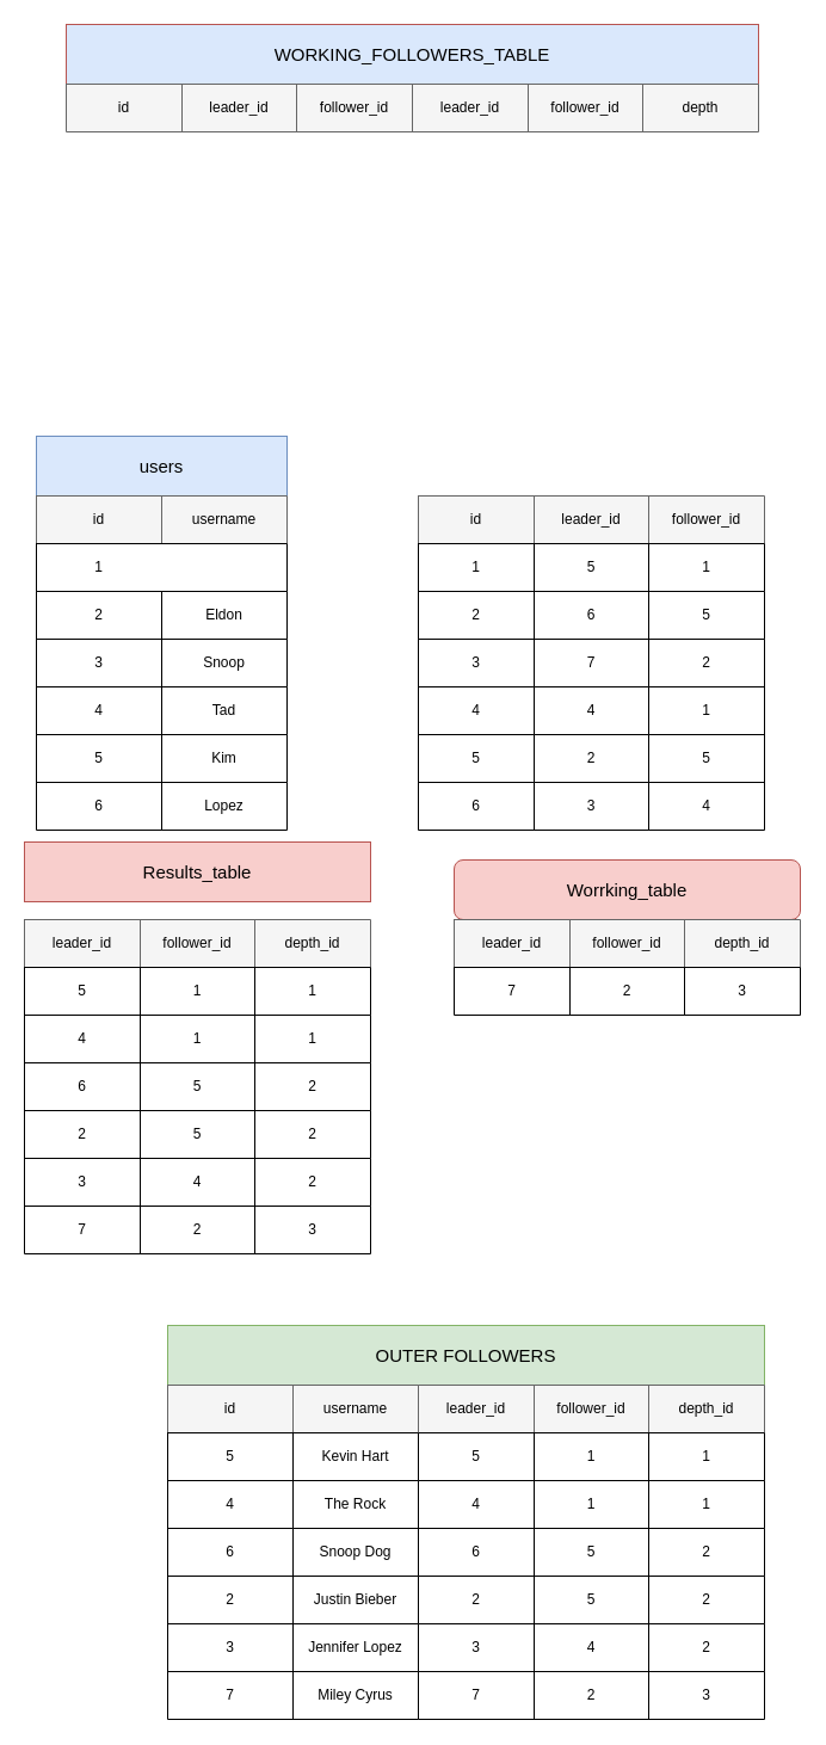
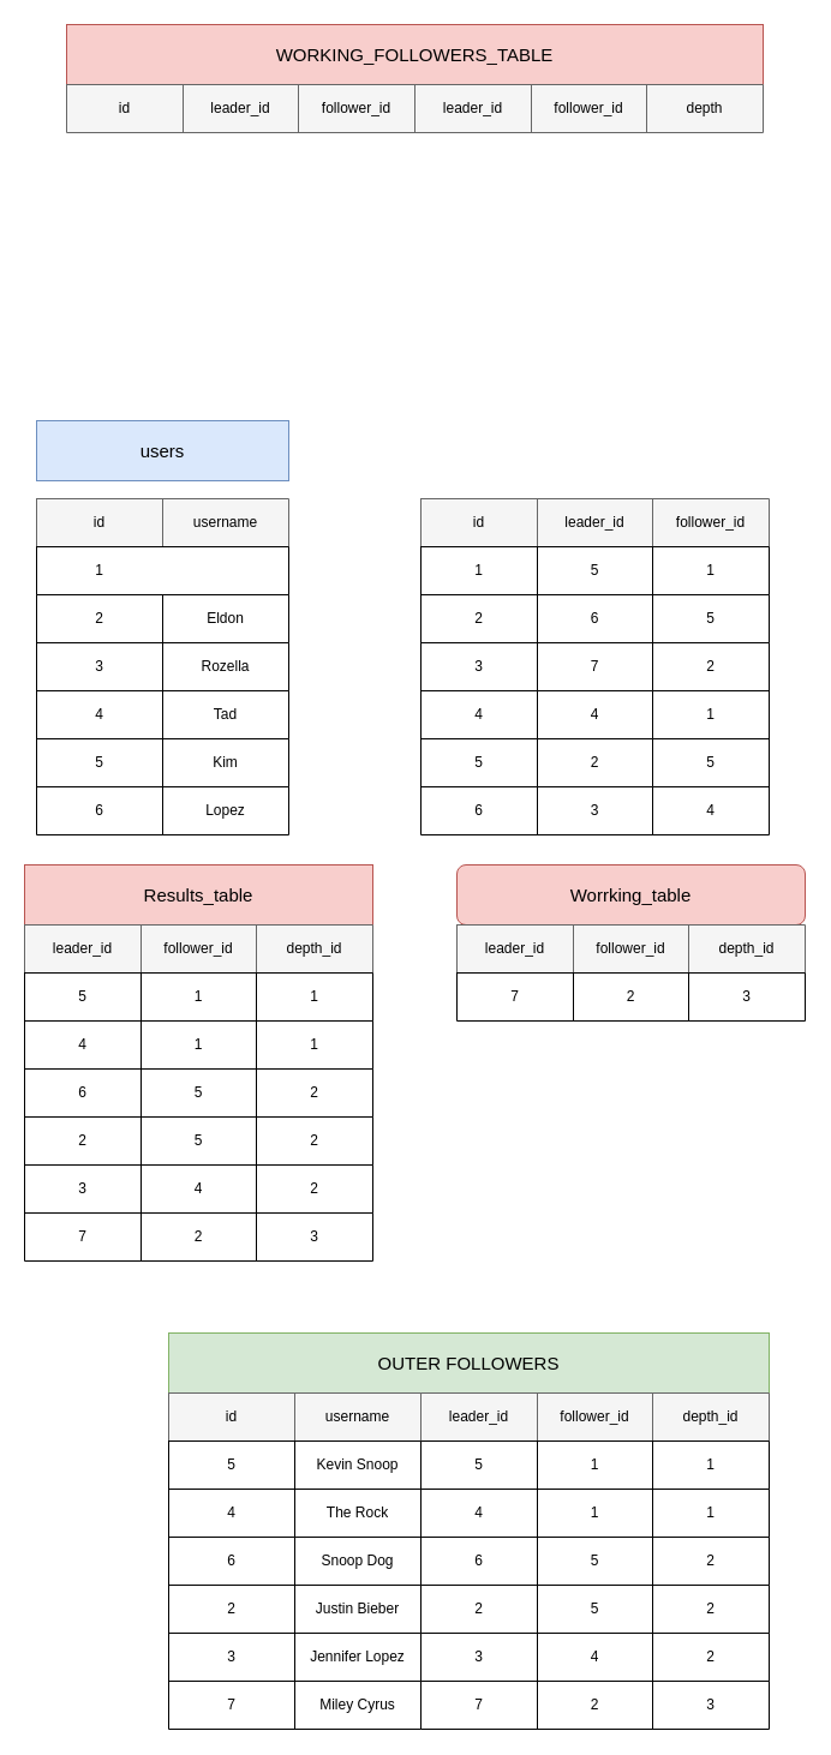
- <mxCell id="2" value="WORKING_FOLLOWERS_TABLE" style="rounded=0;whiteSpace=wrap;html=1;fillColor=#dae8fc;strokeColor=#b85450;fontSize=15;" parent="1" vertex="1"><mxGeometry x="55" y="20" width="580" height="50" as="geometry" /></mxCell>
+ <mxCell id="2" value="WORKING_FOLLOWERS_TABLE" style="rounded=0;whiteSpace=wrap;html=1;fillColor=#f8cecc;strokeColor=#b85450;fontSize=15;" parent="1" vertex="1"><mxGeometry x="55" y="20" width="580" height="50" as="geometry" /></mxCell>
- <mxCell id="156" value="users" style="rounded=0;whiteSpace=wrap;html=1;fillColor=#dae8fc;strokeColor=#6c8ebf;fontSize=15;" vertex="1" parent="1"><mxGeometry x="30" y="365" width="210" height="50" as="geometry" /></mxCell>
+ <mxCell id="156" value="users" style="rounded=0;whiteSpace=wrap;html=1;fillColor=#dae8fc;strokeColor=#6c8ebf;fontSize=15;" vertex="1" parent="1"><mxGeometry x="30" y="350" width="210" height="50" as="geometry" /></mxCell>
- <mxCell id="171" value="Snoop" style="shape=partialRectangle;html=1;whiteSpace=wrap;connectable=0;overflow=hidden;fillColor=none;top=0;left=0;bottom=0;right=0;" vertex="1" parent="169"><mxGeometry x="105" width="105" height="40" as="geometry" /></mxCell>
+ <mxCell id="171" value="Rozella" style="shape=partialRectangle;html=1;whiteSpace=wrap;connectable=0;overflow=hidden;fillColor=none;top=0;left=0;bottom=0;right=0;" vertex="1" parent="169"><mxGeometry x="105" width="105" height="40" as="geometry" /></mxCell>
- <mxCell id="11" value="Results_table" style="rounded=0;whiteSpace=wrap;html=1;fillColor=#f8cecc;strokeColor=#b85450;fontSize=15;" parent="1" vertex="1"><mxGeometry x="20" y="705" width="290" height="50" as="geometry" /></mxCell>
+ <mxCell id="11" value="Results_table" style="rounded=0;whiteSpace=wrap;html=1;fillColor=#f8cecc;strokeColor=#b85450;fontSize=15;" parent="1" vertex="1"><mxGeometry x="20" y="720" width="290" height="50" as="geometry" /></mxCell>
- <mxCell id="133" value="Kevin Hart" style="shape=partialRectangle;html=1;whiteSpace=wrap;connectable=0;overflow=hidden;fillColor=none;top=0;left=0;bottom=0;right=0;" parent="131" vertex="1"><mxGeometry x="105" width="105" height="40" as="geometry" /></mxCell>
+ <mxCell id="133" value="Kevin Snoop" style="shape=partialRectangle;html=1;whiteSpace=wrap;connectable=0;overflow=hidden;fillColor=none;top=0;left=0;bottom=0;right=0;" parent="131" vertex="1"><mxGeometry x="105" width="105" height="40" as="geometry" /></mxCell>
